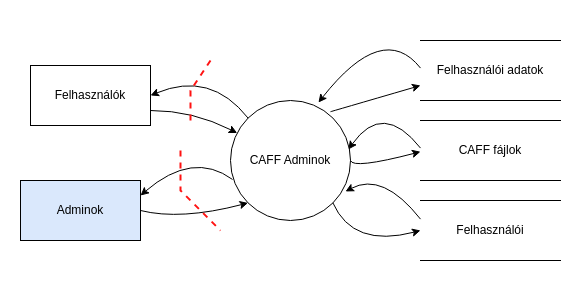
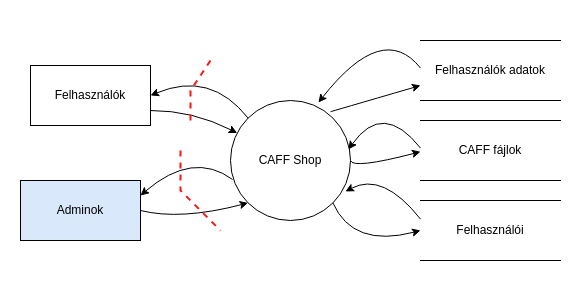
- <mxCell id="9" value="Felhasználói adatok" style="shape=partialRectangle;whiteSpace=wrap;html=1;left=0;right=0;fillColor=none;" parent="1" vertex="1"><mxGeometry x="420" y="40" width="140" height="60" as="geometry" /></mxCell>
+ <mxCell id="9" value="Felhasználók adatok" style="shape=partialRectangle;whiteSpace=wrap;html=1;left=0;right=0;fillColor=none;" parent="1" vertex="1"><mxGeometry x="420" y="40" width="140" height="60" as="geometry" /></mxCell>
- <mxCell id="2" value="CAFF Adminok" style="ellipse;whiteSpace=wrap;html=1;aspect=fixed;" parent="1" vertex="1"><mxGeometry x="230" y="100" width="120" height="120" as="geometry" /></mxCell>
+ <mxCell id="2" value="CAFF Shop" style="ellipse;whiteSpace=wrap;html=1;aspect=fixed;" parent="1" vertex="1"><mxGeometry x="230" y="100" width="120" height="120" as="geometry" /></mxCell>
